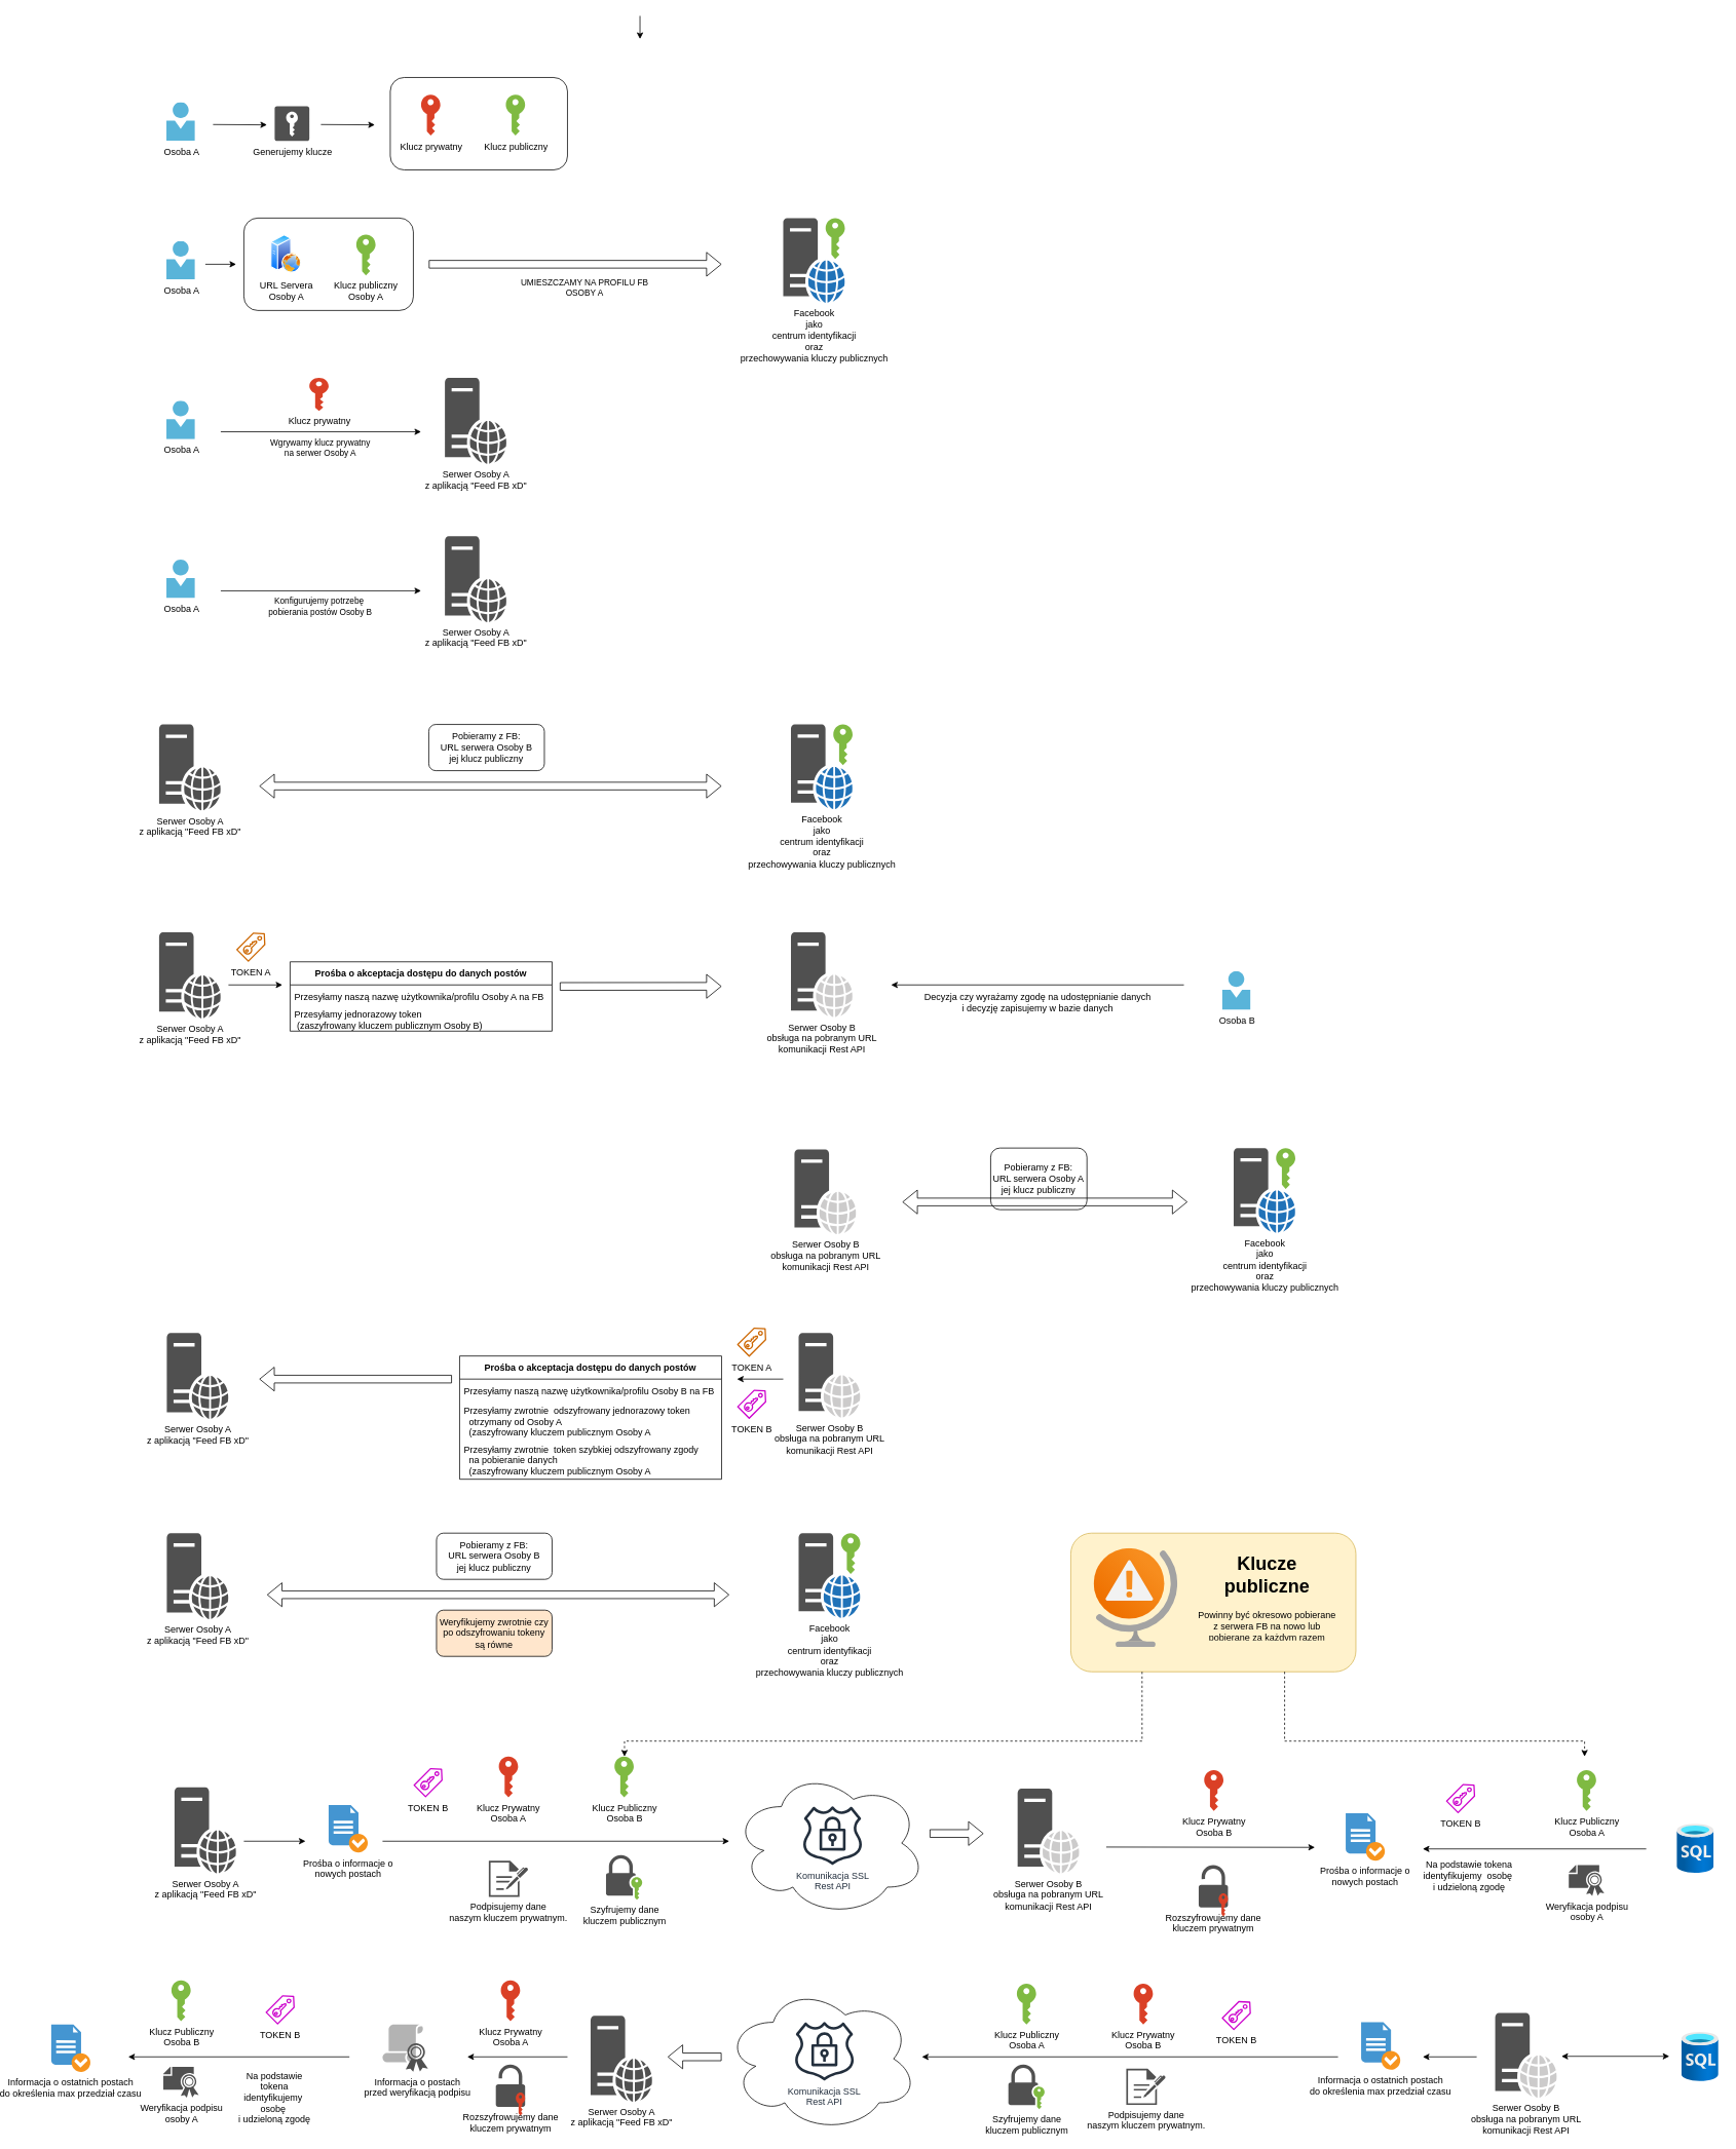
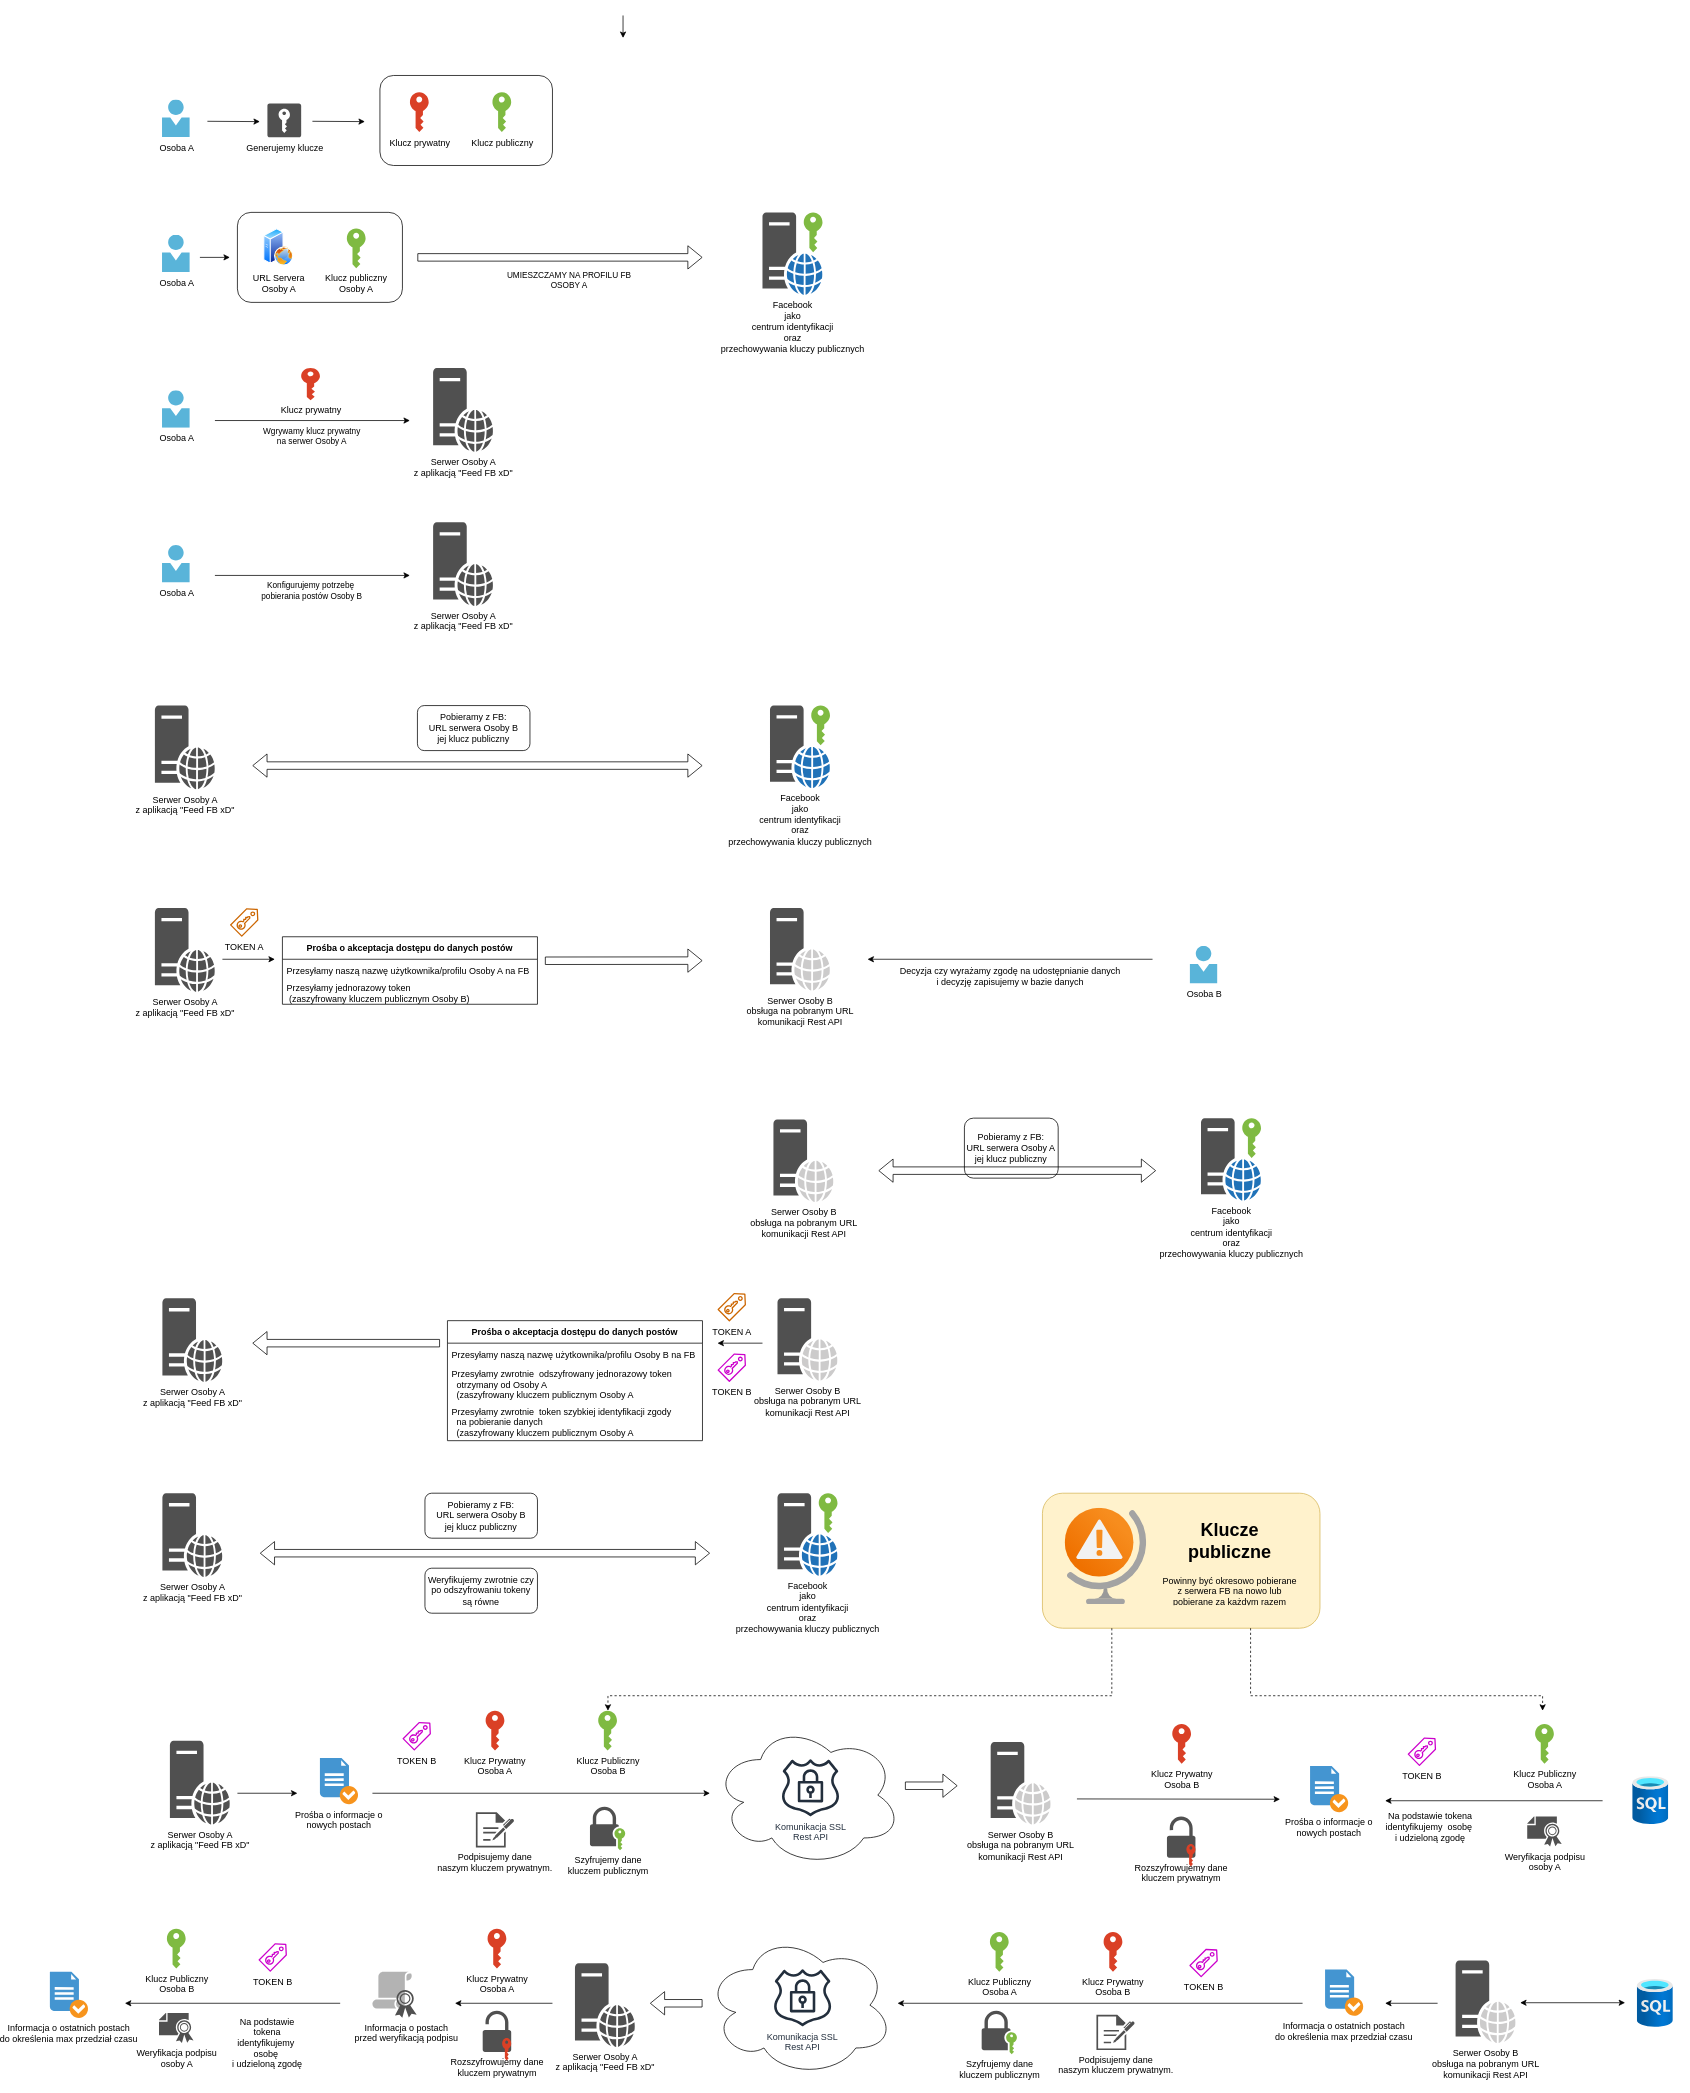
- <mxCell id="66" value="Przesyłamy zwrotnie  token szybkiej odszyfrowany zgody&#10;  na pobieranie danych&#10;  (zaszyfrowany kluczem publicznym Osoby A" style="text;strokeColor=none;fillColor=none;align=left;verticalAlign=middle;spacingLeft=4;spacingRight=4;overflow=hidden;points=[[0,0.5],[1,0.5]];portConstraint=eastwest;rotatable=0;" vertex="1" parent="63"><mxGeometry y="110" width="340" height="50" as="geometry" /></mxCell>
+ <mxCell id="66" value="Przesyłamy zwrotnie  token szybkiej identyfikacji zgody&#10;  na pobieranie danych&#10;  (zaszyfrowany kluczem publicznym Osoby A" style="text;strokeColor=none;fillColor=none;align=left;verticalAlign=middle;spacingLeft=4;spacingRight=4;overflow=hidden;points=[[0,0.5],[1,0.5]];portConstraint=eastwest;rotatable=0;" vertex="1" parent="63"><mxGeometry y="110" width="340" height="50" as="geometry" /></mxCell>
- <mxCell id="105" value="&lt;h1&gt;Klucze publiczne&lt;/h1&gt;&lt;p style=&quot;&quot;&gt;Powinny być okresowo pobierane z serwera FB na nowo lub pobierane za każdym razem&lt;/p&gt;" style="text;html=1;strokeColor=none;fillColor=none;spacing=5;spacingTop=-20;whiteSpace=wrap;overflow=hidden;rounded=0;fontSize=12;align=center;" vertex="1" parent="102"><mxGeometry x="160" y="20" width="190" height="120" as="geometry" /></mxCell>
+ <mxCell id="105" value="&lt;h1&gt;Klucze publiczne&lt;/h1&gt;&lt;p style=&quot;&quot;&gt;Powinny być okresowo pobierane z serwera FB na nowo lub pobierane za każdym razem&lt;/p&gt;" style="text;html=1;strokeColor=none;fillColor=none;spacing=5;spacingTop=-20;whiteSpace=wrap;overflow=hidden;rounded=0;fontSize=12;align=center;" vertex="1" parent="102"><mxGeometry x="155" y="30" width="190" height="120" as="geometry" /></mxCell>
- <mxCell id="82" value="Weryfikujemy zwrotnie czy po odszyfrowaniu tokeny są równe" style="rounded=1;whiteSpace=wrap;html=1;fontSize=12;fillColor=#ffe6cc;" vertex="1" parent="81"><mxGeometry x="350" y="100" width="150" height="60" as="geometry" /></mxCell>
+ <mxCell id="82" value="Weryfikujemy zwrotnie czy po odszyfrowaniu tokeny są równe" style="rounded=1;whiteSpace=wrap;html=1;fontSize=12;" vertex="1" parent="81"><mxGeometry x="350" y="100" width="150" height="60" as="geometry" /></mxCell>
